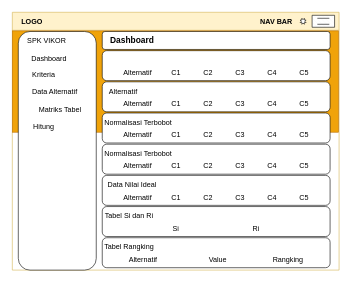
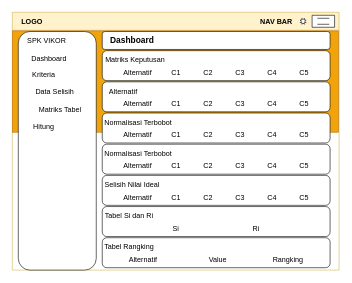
+ <mxCell id="19" value="Matriks Keputusan" style="text;html=1;align=center;verticalAlign=middle;whiteSpace=wrap;rounded=0;" parent="2" vertex="1"><mxGeometry x="150" y="68" width="110" height="23" as="geometry" /></mxCell>
- <mxCell id="14" value="Data Alternatif" style="text;html=1;align=center;verticalAlign=middle;whiteSpace=wrap;rounded=0;" parent="2" vertex="1"><mxGeometry x="31" y="122" width="80" height="20" as="geometry" /></mxCell>
+ <mxCell id="14" value="Data Selisih" style="text;html=1;align=center;verticalAlign=middle;whiteSpace=wrap;rounded=0;" parent="2" vertex="1"><mxGeometry x="31" y="122" width="80" height="20" as="geometry" /></mxCell>
- <mxCell id="37" value="Data Nilai Ideal" style="text;html=1;align=center;verticalAlign=middle;whiteSpace=wrap;rounded=0;" parent="1" vertex="1"><mxGeometry x="170" y="296" width="100" height="23" as="geometry" /></mxCell>
+ <mxCell id="37" value="Selisih Nilai Ideal" style="text;html=1;align=center;verticalAlign=middle;whiteSpace=wrap;rounded=0;" parent="1" vertex="1"><mxGeometry x="170" y="296" width="100" height="23" as="geometry" /></mxCell>
